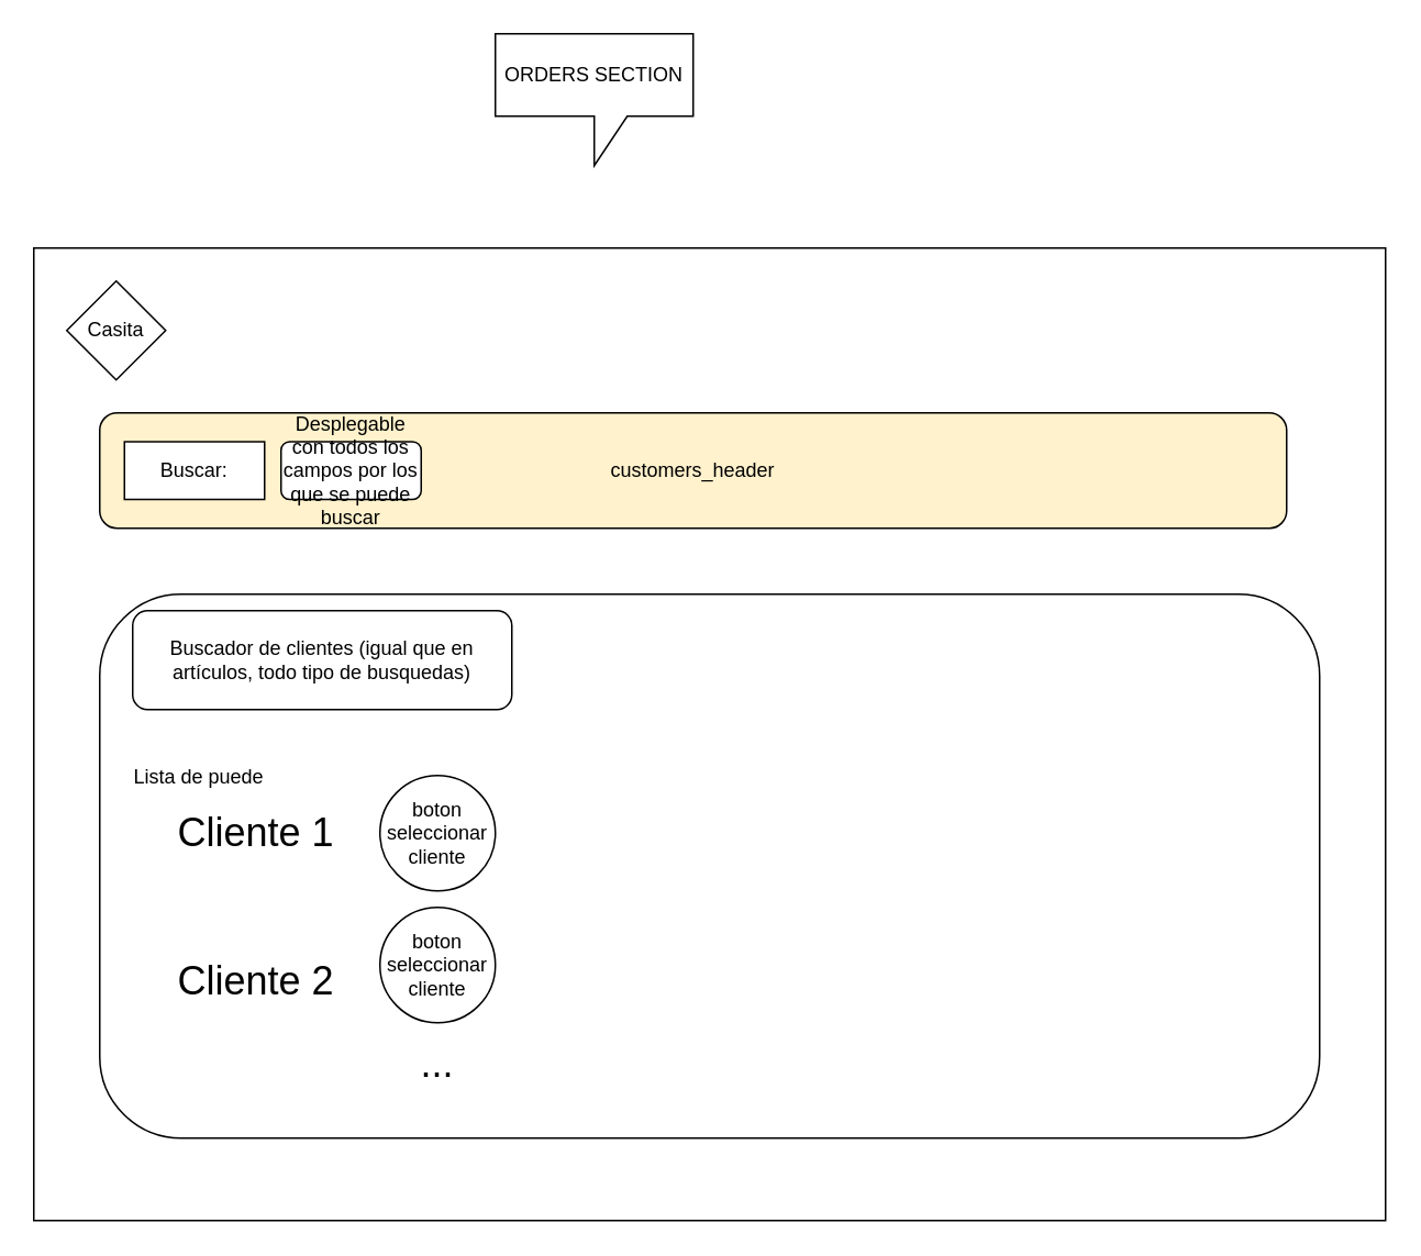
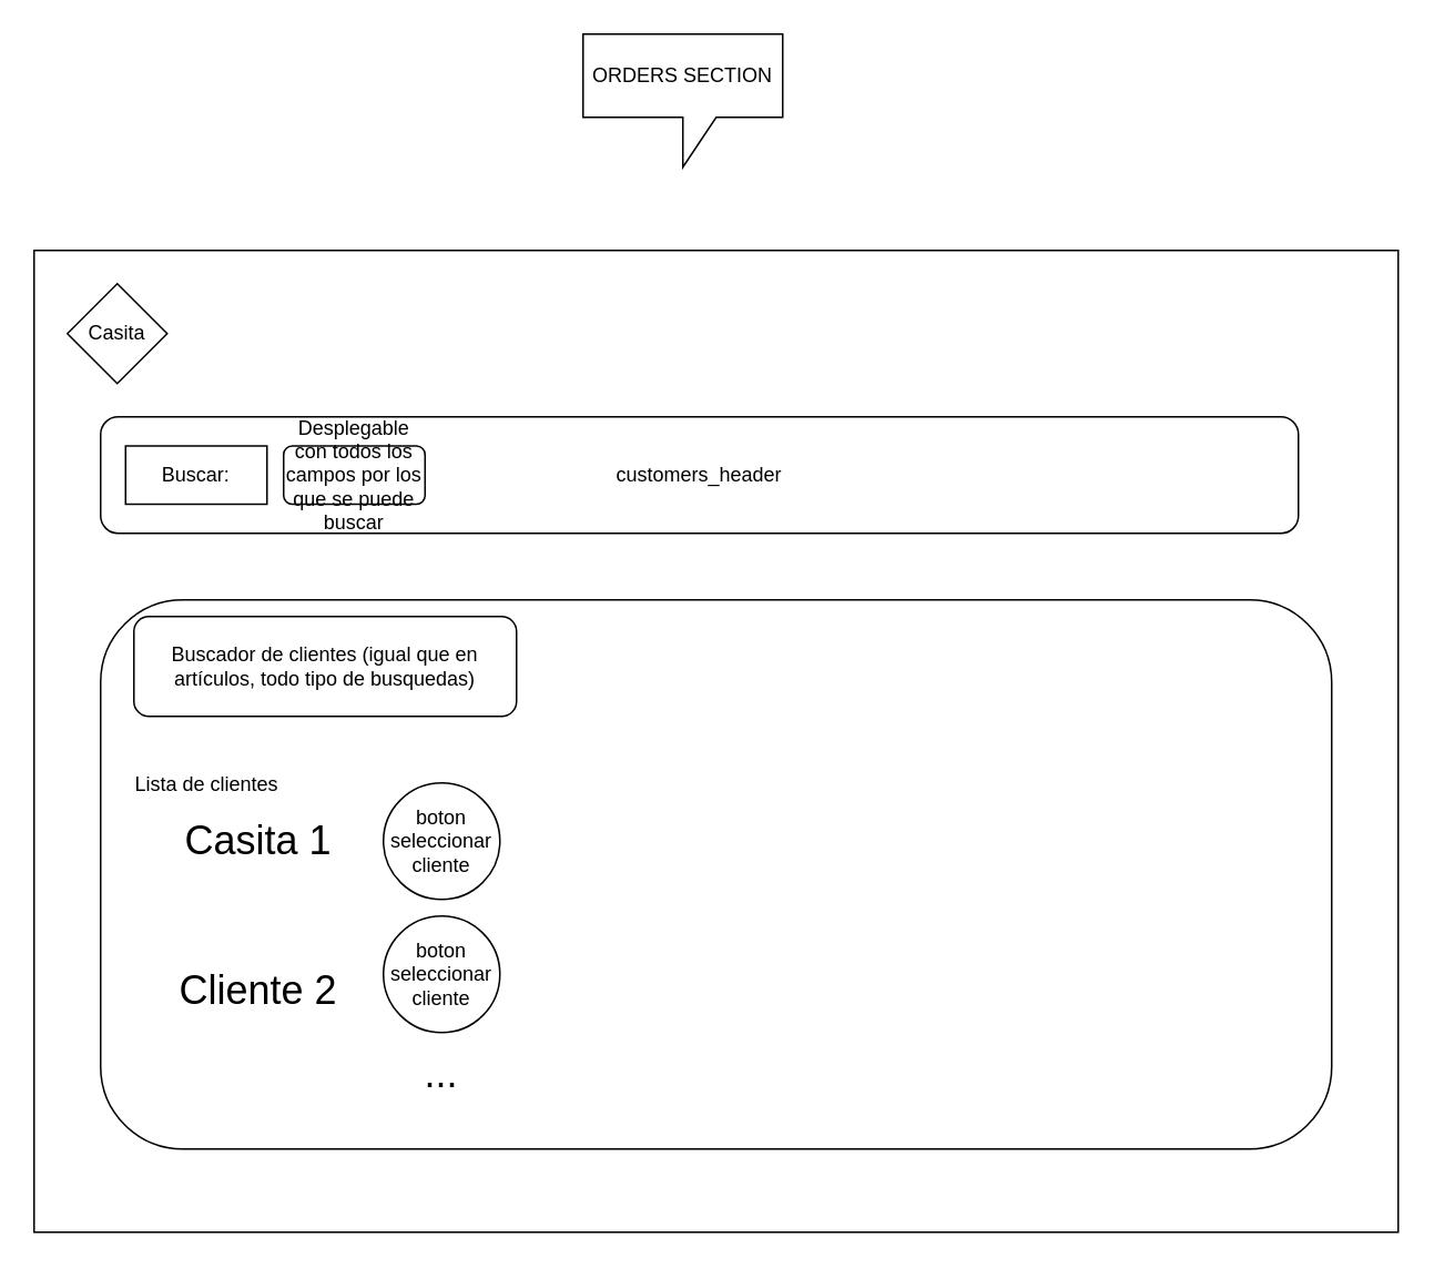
- <mxCell id="8" value="ORDERS SECTION" style="shape=callout;whiteSpace=wrap;html=1;perimeter=calloutPerimeter;" parent="1" vertex="1"><mxGeometry x="300" y="20" width="120" height="80" as="geometry" /></mxCell>
+ <mxCell id="8" value="ORDERS SECTION" style="shape=callout;whiteSpace=wrap;html=1;perimeter=calloutPerimeter;" parent="1" vertex="1"><mxGeometry x="350" y="20" width="120" height="80" as="geometry" /></mxCell>
- <mxCell id="3" value="customers_header" style="rounded=1;whiteSpace=wrap;html=1;fillColor=#fff2cc;" parent="1" vertex="1"><mxGeometry x="60" y="250" width="720" height="70" as="geometry" /></mxCell>
+ <mxCell id="3" value="customers_header" style="rounded=1;whiteSpace=wrap;html=1;" parent="1" vertex="1"><mxGeometry x="60" y="250" width="720" height="70" as="geometry" /></mxCell>
- <mxCell id="13" value="&lt;font style=&quot;font-size: 12px;&quot;&gt;Lista de puede&lt;/font&gt;" style="text;strokeColor=none;fillColor=none;align=left;verticalAlign=middle;spacingLeft=4;spacingRight=4;overflow=hidden;points=[[0,0.5],[1,0.5]];portConstraint=eastwest;rotatable=0;whiteSpace=wrap;html=1;fontSize=24;" parent="1" vertex="1"><mxGeometry x="75" y="450" width="155" height="30" as="geometry" /></mxCell>
+ <mxCell id="13" value="&lt;font style=&quot;font-size: 12px;&quot;&gt;Lista de clientes&lt;/font&gt;" style="text;strokeColor=none;fillColor=none;align=left;verticalAlign=middle;spacingLeft=4;spacingRight=4;overflow=hidden;points=[[0,0.5],[1,0.5]];portConstraint=eastwest;rotatable=0;whiteSpace=wrap;html=1;fontSize=24;" parent="1" vertex="1"><mxGeometry x="75" y="450" width="155" height="30" as="geometry" /></mxCell>
- <mxCell id="11" value="Cliente 1" style="text;html=1;strokeColor=none;fillColor=none;align=center;verticalAlign=middle;whiteSpace=wrap;rounded=0;fontSize=24;" parent="1" vertex="1"><mxGeometry x="100" y="490" width="110" height="30" as="geometry" /></mxCell>
+ <mxCell id="11" value="Casita 1" style="text;html=1;strokeColor=none;fillColor=none;align=center;verticalAlign=middle;whiteSpace=wrap;rounded=0;fontSize=24;" parent="1" vertex="1"><mxGeometry x="100" y="490" width="110" height="30" as="geometry" /></mxCell>
